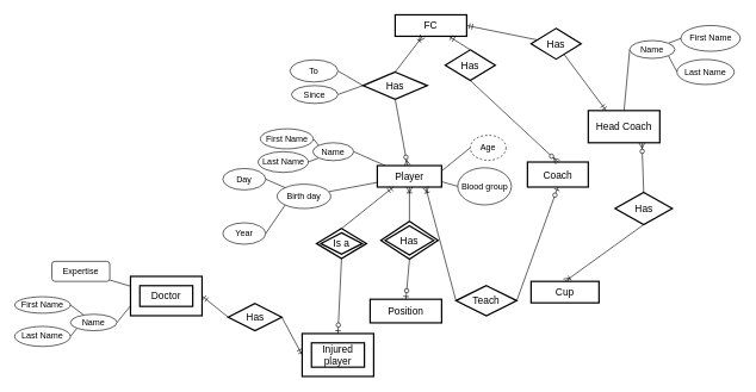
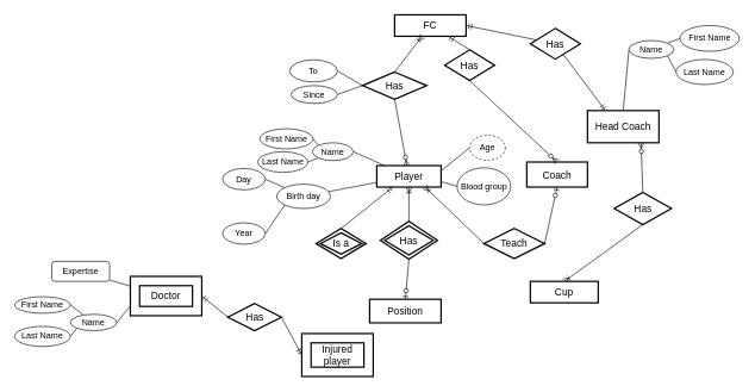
- <mxCell id="63" style="edgeStyle=none;rounded=0;orthogonalLoop=1;jettySize=auto;html=1;exitX=0.5;exitY=1;exitDx=0;exitDy=0;entryX=0.5;entryY=0;entryDx=0;entryDy=0;endArrow=ERzeroToOne;endFill=1;strokeColor=#000000;" edge="1" parent="1" source="65" target="62"><mxGeometry relative="1" as="geometry" /></mxCell>
- <mxCell id="32" value="Teach" style="shape=rhombus;strokeWidth=2;fontSize=17;perimeter=rhombusPerimeter;whiteSpace=wrap;html=1;align=center;fontSize=14;" parent="1" vertex="1"><mxGeometry x="637" y="399" width="85" height="42" as="geometry" /></mxCell>
+ <mxCell id="32" value="Teach" style="shape=rhombus;strokeWidth=2;fontSize=17;perimeter=rhombusPerimeter;whiteSpace=wrap;html=1;align=center;fontSize=14;" parent="1" vertex="1"><mxGeometry x="677" y="319" width="85" height="42" as="geometry" /></mxCell>
